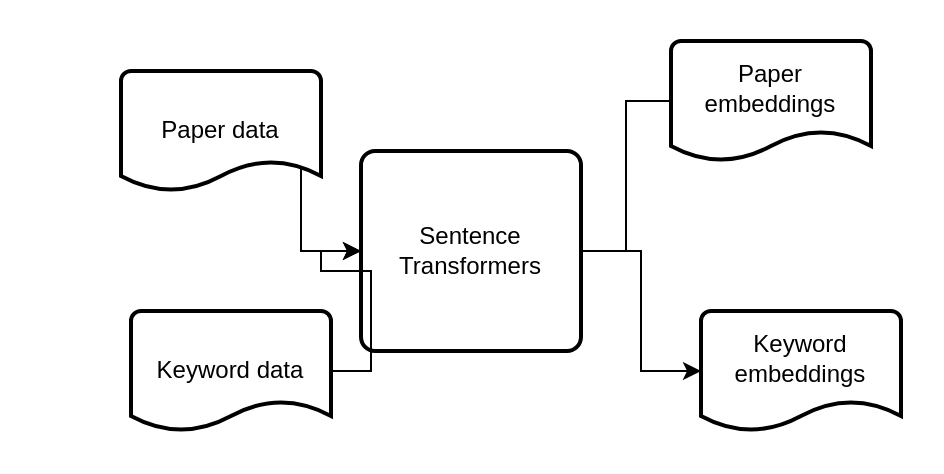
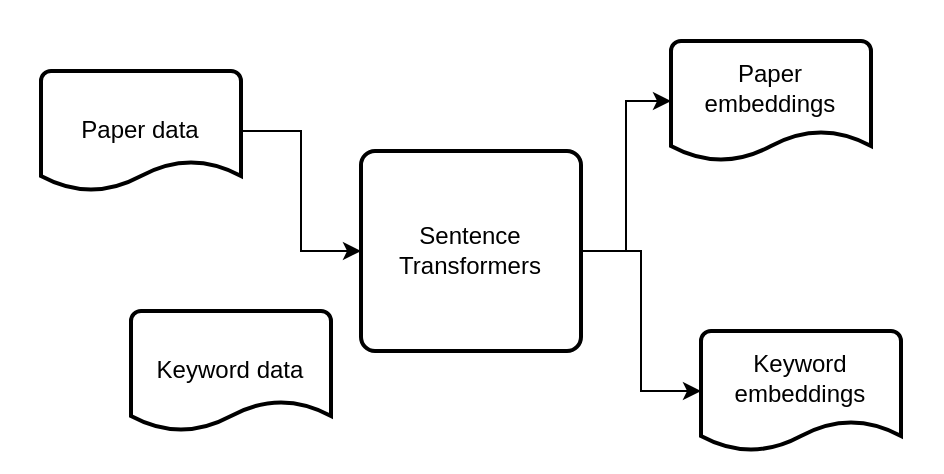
- <mxCell id="2" style="edgeStyle=orthogonalEdgeStyle;rounded=0;orthogonalLoop=1;jettySize=auto;html=1;exitX=1;exitY=0.5;exitDx=0;exitDy=0;entryX=0;entryY=0.5;entryDx=0;entryDy=0;entryPerimeter=0;endArrow=none;" edge="1" parent="1" source="4" target="9"><mxGeometry relative="1" as="geometry" /></mxCell>
+ <mxCell id="2" style="edgeStyle=orthogonalEdgeStyle;rounded=0;orthogonalLoop=1;jettySize=auto;html=1;exitX=1;exitY=0.5;exitDx=0;exitDy=0;entryX=0;entryY=0.5;entryDx=0;entryDy=0;entryPerimeter=0;" edge="1" parent="1" source="4" target="9"><mxGeometry relative="1" as="geometry" /></mxCell>
- <mxCell id="6" value="Paper data" style="strokeWidth=2;html=1;shape=mxgraph.flowchart.document2;whiteSpace=wrap;size=0.25;" parent="1" vertex="1"><mxGeometry x="60" y="35" width="100" height="60" as="geometry" /></mxCell>
+ <mxCell id="6" value="Paper data" style="strokeWidth=2;html=1;shape=mxgraph.flowchart.document2;whiteSpace=wrap;size=0.25;" parent="1" vertex="1"><mxGeometry x="20" y="35" width="100" height="60" as="geometry" /></mxCell>
- <mxCell id="7" style="edgeStyle=orthogonalEdgeStyle;rounded=0;orthogonalLoop=1;jettySize=auto;html=1;exitX=1;exitY=0.5;exitDx=0;exitDy=0;exitPerimeter=0;entryX=0;entryY=0.5;entryDx=0;entryDy=0;" edge="1" parent="1" source="8" target="4"><mxGeometry relative="1" as="geometry" /></mxCell>
- <mxCell id="10" value="Keyword embeddings" style="strokeWidth=2;html=1;shape=mxgraph.flowchart.document2;whiteSpace=wrap;size=0.25;spacingBottom=12;" parent="1" vertex="1"><mxGeometry x="350" y="155" width="100" height="60" as="geometry" /></mxCell>
+ <mxCell id="10" value="Keyword embeddings" style="strokeWidth=2;html=1;shape=mxgraph.flowchart.document2;whiteSpace=wrap;size=0.25;spacingBottom=12;" parent="1" vertex="1"><mxGeometry x="350" y="165" width="100" height="60" as="geometry" /></mxCell>
